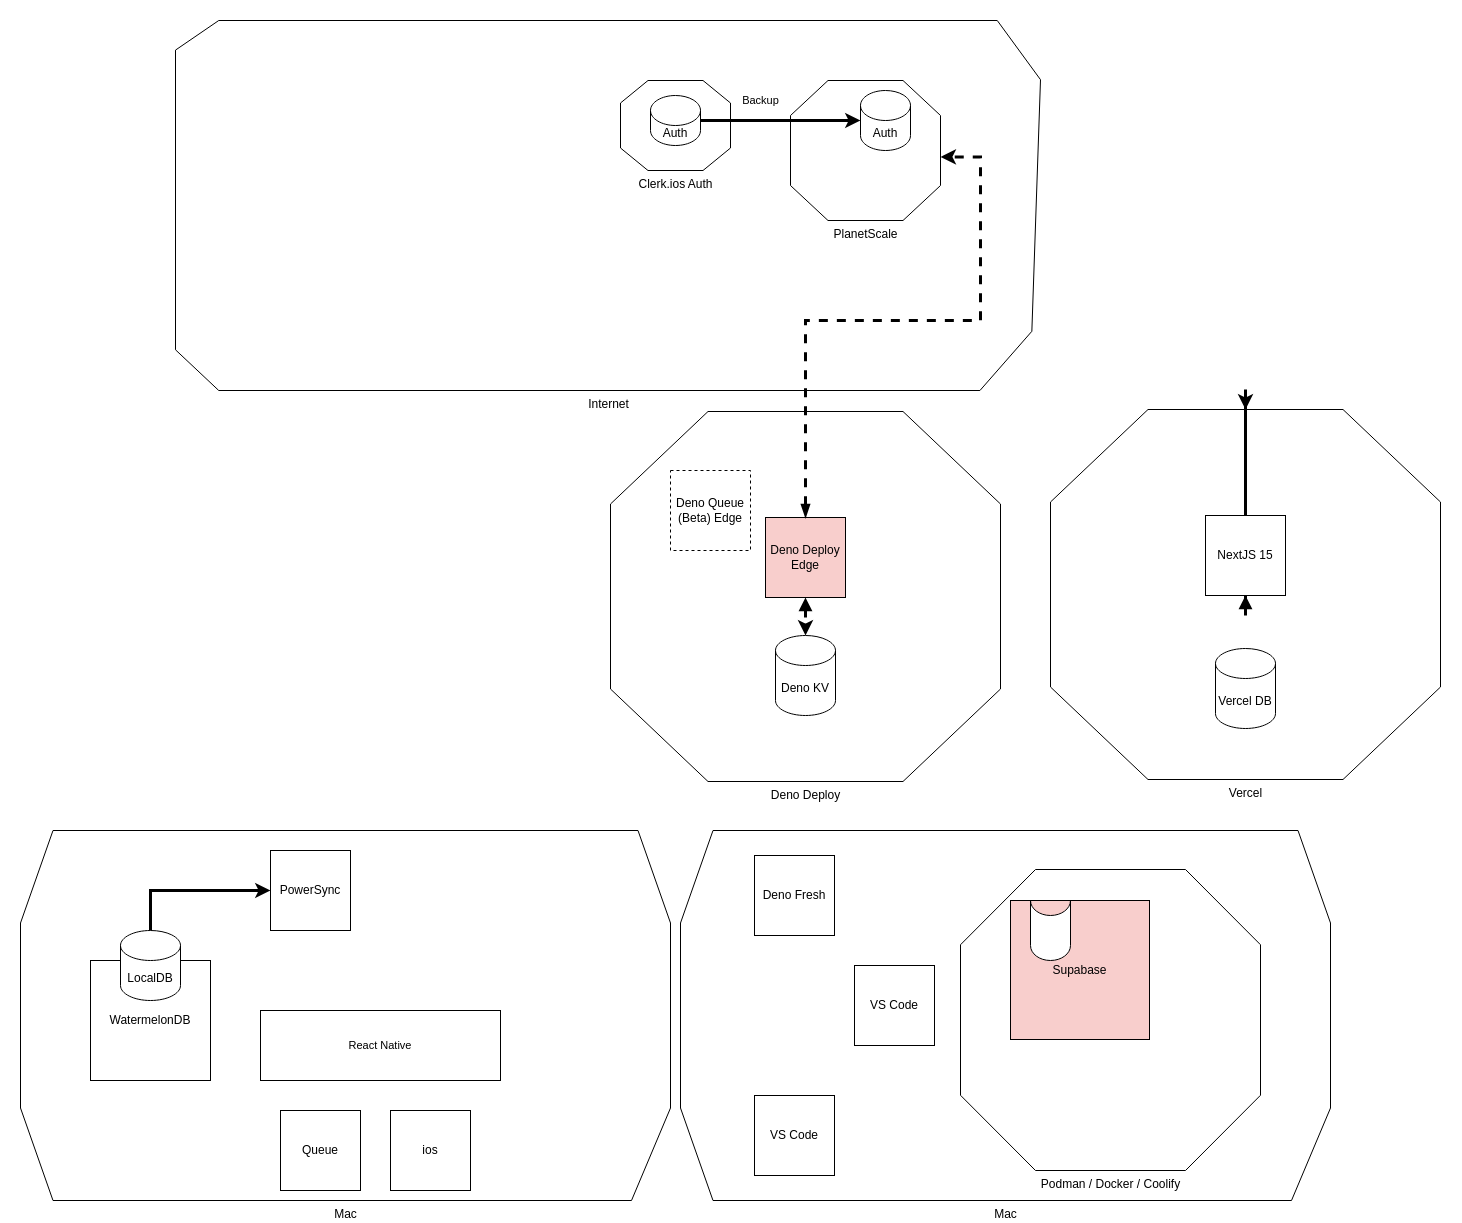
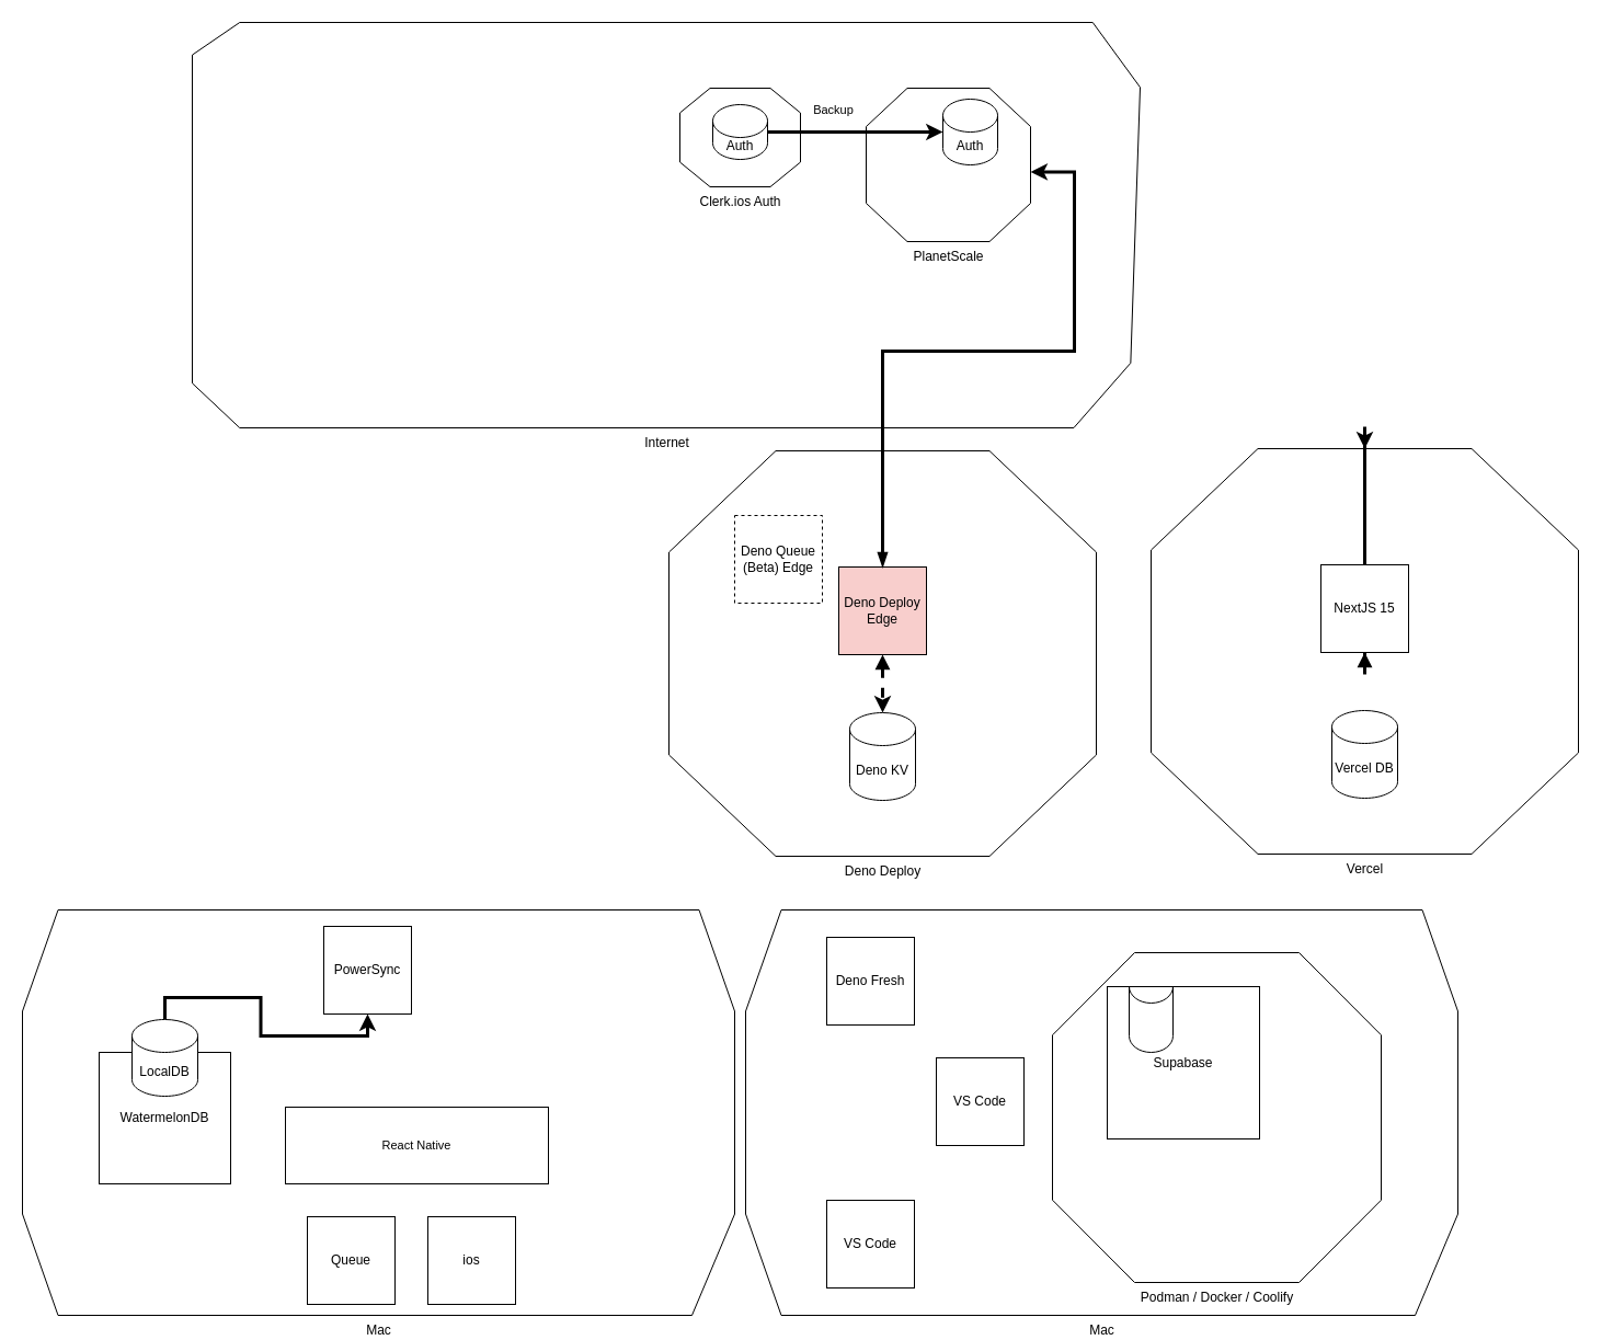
- <mxCell id="18" style="edgeStyle=orthogonalEdgeStyle;rounded=0;orthogonalLoop=1;jettySize=auto;html=1;exitX=0.5;exitY=0;exitDx=0;exitDy=0;entryX=1.001;entryY=0.546;entryDx=0;entryDy=0;entryPerimeter=0;strokeColor=default;strokeWidth=3;align=center;verticalAlign=middle;fontFamily=Helvetica;fontSize=11;fontColor=default;labelBackgroundColor=default;endArrow=classic;startArrow=blockThin;startFill=1;dashed=1;" parent="1" source="12" target="9" edge="1"><mxGeometry relative="1" as="geometry"><Array as="points"><mxPoint x="805" y="320" /><mxPoint x="980" y="320" /><mxPoint x="980" y="156" /></Array></mxGeometry></mxCell>
+ <mxCell id="18" style="edgeStyle=orthogonalEdgeStyle;rounded=0;orthogonalLoop=1;jettySize=auto;html=1;exitX=0.5;exitY=0;exitDx=0;exitDy=0;entryX=1.001;entryY=0.546;entryDx=0;entryDy=0;entryPerimeter=0;strokeColor=default;strokeWidth=3;align=center;verticalAlign=middle;fontFamily=Helvetica;fontSize=11;fontColor=default;labelBackgroundColor=default;endArrow=classic;startArrow=blockThin;startFill=1;" parent="1" source="12" target="9" edge="1"><mxGeometry relative="1" as="geometry"><Array as="points"><mxPoint x="805" y="320" /><mxPoint x="980" y="320" /><mxPoint x="980" y="156" /></Array></mxGeometry></mxCell>
- <mxCell id="10" value="Deno KV" style="shape=cylinder3;whiteSpace=wrap;html=1;boundedLbl=1;backgroundOutline=1;size=15;" parent="1" vertex="1"><mxGeometry x="775" y="635" width="60" height="80" as="geometry" /></mxCell>
+ <mxCell id="10" value="Deno KV" style="shape=cylinder3;whiteSpace=wrap;html=1;boundedLbl=1;backgroundOutline=1;size=15;" parent="1" vertex="1"><mxGeometry x="775" y="650" width="60" height="80" as="geometry" /></mxCell>
- <mxCell id="27" value="PowerSync" style="whiteSpace=wrap;html=1;aspect=fixed;" parent="1" vertex="1"><mxGeometry x="270" y="850" width="80" height="80" as="geometry" /></mxCell>
+ <mxCell id="27" value="PowerSync" style="whiteSpace=wrap;html=1;aspect=fixed;" parent="1" vertex="1"><mxGeometry x="295" y="845" width="80" height="80" as="geometry" /></mxCell>
- <mxCell id="6" value="Supabase" style="whiteSpace=wrap;html=1;aspect=fixed;fillColor=#f8cecc;" parent="1" vertex="1"><mxGeometry x="1010" y="900" width="139" height="139" as="geometry" /></mxCell>
+ <mxCell id="6" value="Supabase" style="whiteSpace=wrap;html=1;aspect=fixed;" parent="1" vertex="1"><mxGeometry x="1010" y="900" width="139" height="139" as="geometry" /></mxCell>
